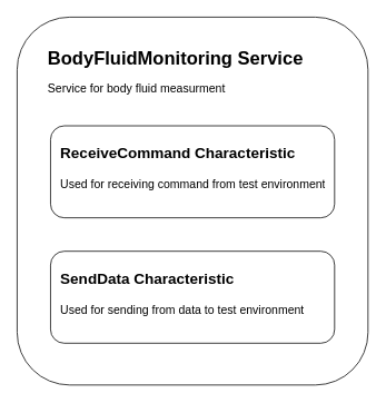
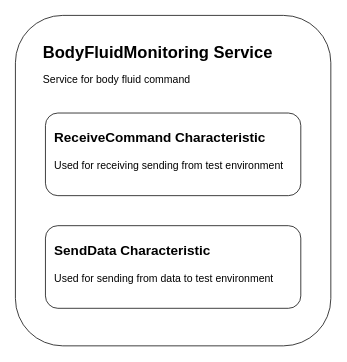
- <mxCell id="4" value="&lt;h1 style=&quot;margin-top: 0px; font-size: 22px;&quot;&gt;BodyFluidMonitoring Service&lt;/h1&gt;&lt;p style=&quot;font-size: 14px;&quot;&gt;Service for body fluid measurment&lt;/p&gt;" style="text;html=1;whiteSpace=wrap;overflow=hidden;rounded=0;" vertex="1" parent="1"><mxGeometry x="55" y="50" width="350" height="120" as="geometry" /></mxCell>
+ <mxCell id="4" value="&lt;h1 style=&quot;margin-top: 0px; font-size: 22px;&quot;&gt;BodyFluidMonitoring Service&lt;/h1&gt;&lt;p style=&quot;font-size: 14px;&quot;&gt;Service for body fluid command&lt;/p&gt;" style="text;html=1;whiteSpace=wrap;overflow=hidden;rounded=0;" vertex="1" parent="1"><mxGeometry x="55" y="50" width="350" height="120" as="geometry" /></mxCell>
- <mxCell id="6" value="&lt;h1 style=&quot;margin-top: 0px;&quot;&gt;&lt;span style=&quot;font-size: 18px;&quot;&gt;ReceiveCommand Characteristic&lt;/span&gt;&lt;/h1&gt;&lt;p style=&quot;font-size: 14px;&quot;&gt;Used for receiving command from test environment&lt;/p&gt;" style="text;html=1;whiteSpace=wrap;overflow=hidden;rounded=0;" vertex="1" parent="1"><mxGeometry x="70" y="160" width="350" height="120" as="geometry" /></mxCell>
+ <mxCell id="6" value="&lt;h1 style=&quot;margin-top: 0px;&quot;&gt;&lt;span style=&quot;font-size: 18px;&quot;&gt;ReceiveCommand Characteristic&lt;/span&gt;&lt;/h1&gt;&lt;p style=&quot;font-size: 14px;&quot;&gt;Used for receiving sending from test environment&lt;/p&gt;" style="text;html=1;whiteSpace=wrap;overflow=hidden;rounded=0;" vertex="1" parent="1"><mxGeometry x="70" y="160" width="350" height="120" as="geometry" /></mxCell>
